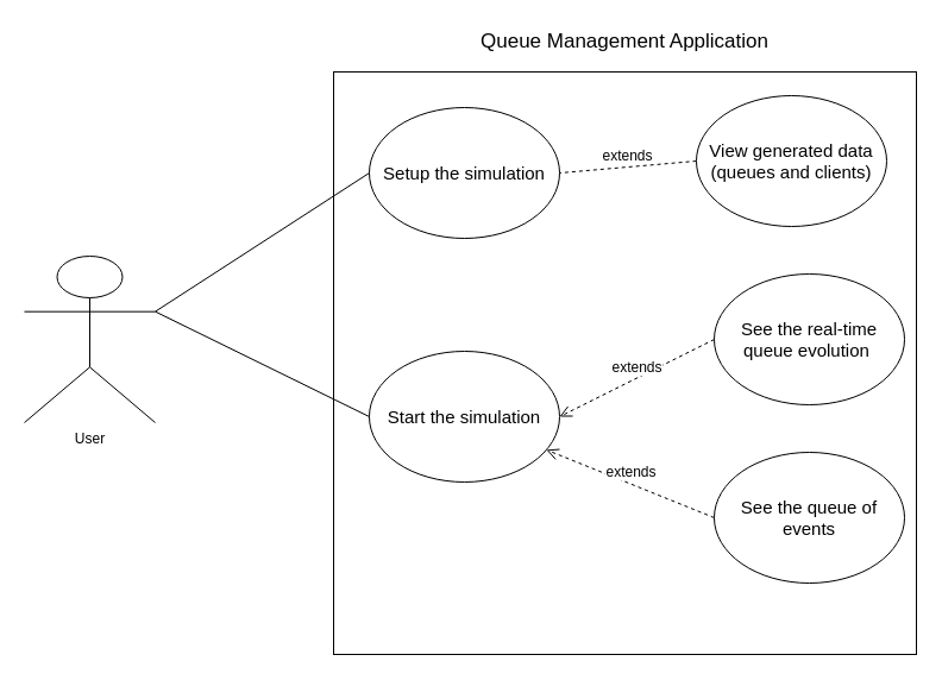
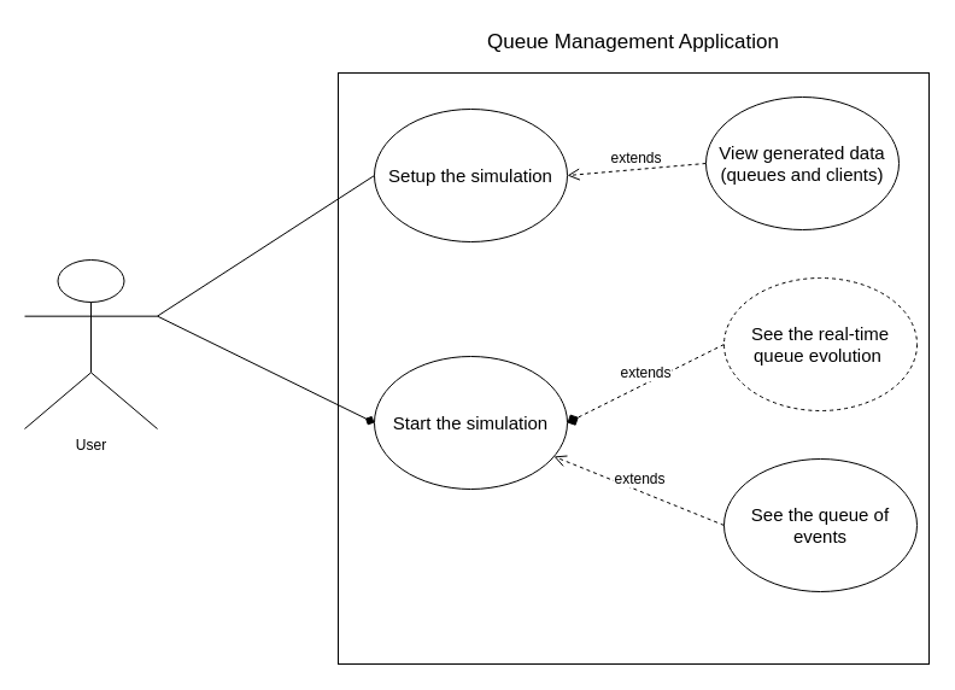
- <mxCell id="5" value="&lt;font style=&quot;font-size: 12px;&quot;&gt;extends&lt;/font&gt;" style="html=1;verticalAlign=bottom;endArrow=none;dashed=1;endSize=8;curved=0;rounded=0;exitX=0;exitY=0.5;exitDx=0;exitDy=0;entryX=1;entryY=0.5;entryDx=0;entryDy=0;" edge="1" parent="1" source="6" target="4"><mxGeometry relative="1" as="geometry"><mxPoint x="550" y="144.5" as="sourcePoint" /><mxPoint x="470" y="144.5" as="targetPoint" /></mxGeometry></mxCell>
+ <mxCell id="5" value="&lt;font style=&quot;font-size: 12px;&quot;&gt;extends&lt;/font&gt;" style="html=1;verticalAlign=bottom;endArrow=open;dashed=1;endSize=8;curved=0;rounded=0;exitX=0;exitY=0.5;exitDx=0;exitDy=0;entryX=1;entryY=0.5;entryDx=0;entryDy=0;" edge="1" parent="1" source="6" target="4"><mxGeometry relative="1" as="geometry"><mxPoint x="550" y="144.5" as="sourcePoint" /><mxPoint x="470" y="144.5" as="targetPoint" /></mxGeometry></mxCell>
- <mxCell id="9" value="&lt;font style=&quot;font-size: 15px;&quot;&gt;See&amp;nbsp;the real-time queue evolution&amp;nbsp;&lt;/font&gt;" style="ellipse;whiteSpace=wrap;html=1;" vertex="1" parent="1"><mxGeometry x="600" y="230" width="160" height="110" as="geometry" /></mxCell>
+ <mxCell id="9" value="&lt;font style=&quot;font-size: 15px;&quot;&gt;See&amp;nbsp;the real-time queue evolution&amp;nbsp;&lt;/font&gt;" style="ellipse;whiteSpace=wrap;html=1;dashed=1;" vertex="1" parent="1"><mxGeometry x="600" y="230" width="160" height="110" as="geometry" /></mxCell>
- <mxCell id="13" value="" style="endArrow=none;html=1;rounded=0;entryX=0;entryY=0.5;entryDx=0;entryDy=0;exitX=1;exitY=0.333;exitDx=0;exitDy=0;exitPerimeter=0;" edge="1" parent="1" source="3" target="8"><mxGeometry width="50" height="50" relative="1" as="geometry"><mxPoint x="140" y="330" as="sourcePoint" /><mxPoint x="190" y="280" as="targetPoint" /></mxGeometry></mxCell>
+ <mxCell id="13" value="" style="endArrow=diamond;html=1;rounded=0;entryX=0;entryY=0.5;entryDx=0;entryDy=0;exitX=1;exitY=0.333;exitDx=0;exitDy=0;exitPerimeter=0;" edge="1" parent="1" source="3" target="8"><mxGeometry width="50" height="50" relative="1" as="geometry"><mxPoint x="140" y="330" as="sourcePoint" /><mxPoint x="190" y="280" as="targetPoint" /></mxGeometry></mxCell>
- <mxCell id="10" value="&lt;font style=&quot;font-size: 12px;&quot;&gt;extends&lt;/font&gt;" style="html=1;verticalAlign=bottom;endArrow=open;dashed=1;endSize=8;curved=0;rounded=0;exitX=0;exitY=0.5;exitDx=0;exitDy=0;entryX=1;entryY=0.5;entryDx=0;entryDy=0;" edge="1" parent="1" source="9" target="8"><mxGeometry relative="1" as="geometry"><mxPoint x="610" y="280" as="sourcePoint" /><mxPoint x="480" y="280" as="targetPoint" /></mxGeometry></mxCell>
+ <mxCell id="10" value="&lt;font style=&quot;font-size: 12px;&quot;&gt;extends&lt;/font&gt;" style="html=1;verticalAlign=bottom;endArrow=diamond;dashed=1;endSize=8;curved=0;rounded=0;exitX=0;exitY=0.5;exitDx=0;exitDy=0;entryX=1;entryY=0.5;entryDx=0;entryDy=0;" edge="1" parent="1" source="9" target="8"><mxGeometry relative="1" as="geometry"><mxPoint x="610" y="280" as="sourcePoint" /><mxPoint x="480" y="280" as="targetPoint" /></mxGeometry></mxCell>
